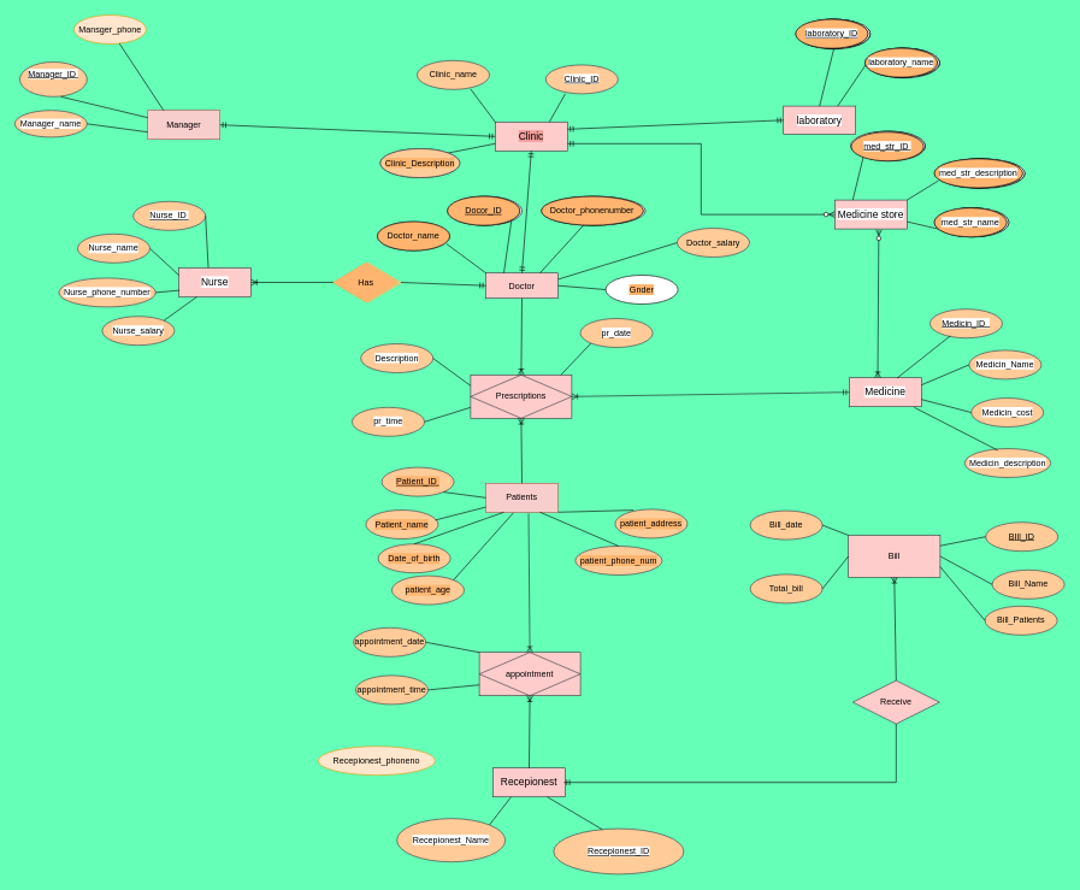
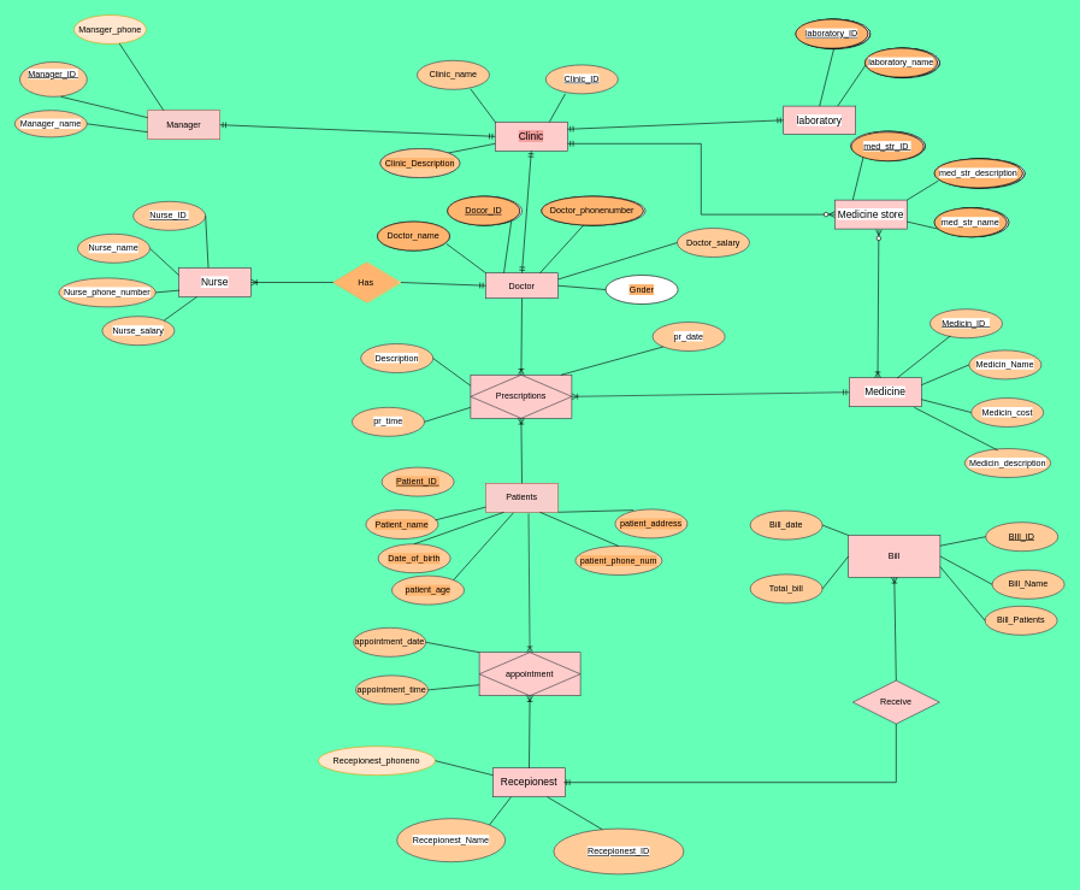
- <mxCell id="37" value="&lt;span style=&quot;text-align: left; background-color: rgb(255, 255, 255);&quot;&gt;pr_date&lt;/span&gt;" style="ellipse;whiteSpace=wrap;html=1;align=center;fillColor=#ffcc99;strokeColor=#36393d;" parent="1" vertex="1"><mxGeometry x="803" y="440" width="100" height="40" as="geometry" /></mxCell>
+ <mxCell id="37" value="&lt;span style=&quot;text-align: left; background-color: rgb(255, 255, 255);&quot;&gt;pr_date&lt;/span&gt;" style="ellipse;whiteSpace=wrap;html=1;align=center;fillColor=#ffcc99;strokeColor=#36393d;" parent="1" vertex="1"><mxGeometry x="903" y="445" width="100" height="40" as="geometry" /></mxCell>
- <mxCell id="28" value="" style="endArrow=none;html=1;rounded=0;elbow=vertical;exitX=1;exitY=1;exitDx=0;exitDy=0;entryX=0;entryY=0.5;entryDx=0;entryDy=0;" parent="1" source="21" target="4" edge="1"><mxGeometry relative="1" as="geometry"><mxPoint x="936" y="478" as="sourcePoint" /><mxPoint x="1096" y="478" as="targetPoint" /></mxGeometry></mxCell>
+ <mxCell id="150" value="" style="endArrow=none;html=1;rounded=0;exitX=0;exitY=0.25;exitDx=0;exitDy=0;entryX=1;entryY=0.5;entryDx=0;entryDy=0;" edge="1" parent="1" source="7" target="149"><mxGeometry relative="1" as="geometry"><mxPoint x="446" y="842" as="sourcePoint" /><mxPoint x="606" y="842" as="targetPoint" /></mxGeometry></mxCell>
